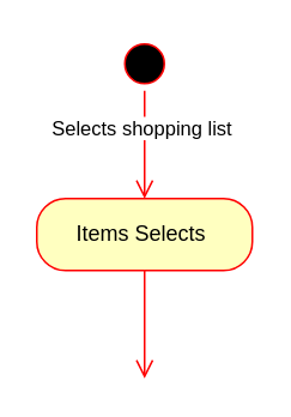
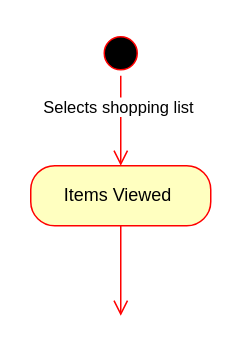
- <mxCell id="2" value="Items Selects&amp;nbsp;" style="rounded=1;whiteSpace=wrap;html=1;arcSize=40;fontColor=#000000;fillColor=#ffffc0;strokeColor=#ff0000;" vertex="1" parent="1"><mxGeometry x="20" y="110" width="120" height="40" as="geometry" /></mxCell>
+ <mxCell id="2" value="Items Viewed&amp;nbsp;" style="rounded=1;whiteSpace=wrap;html=1;arcSize=40;fontColor=#000000;fillColor=#ffffc0;strokeColor=#ff0000;" vertex="1" parent="1"><mxGeometry x="20" y="110" width="120" height="40" as="geometry" /></mxCell>
